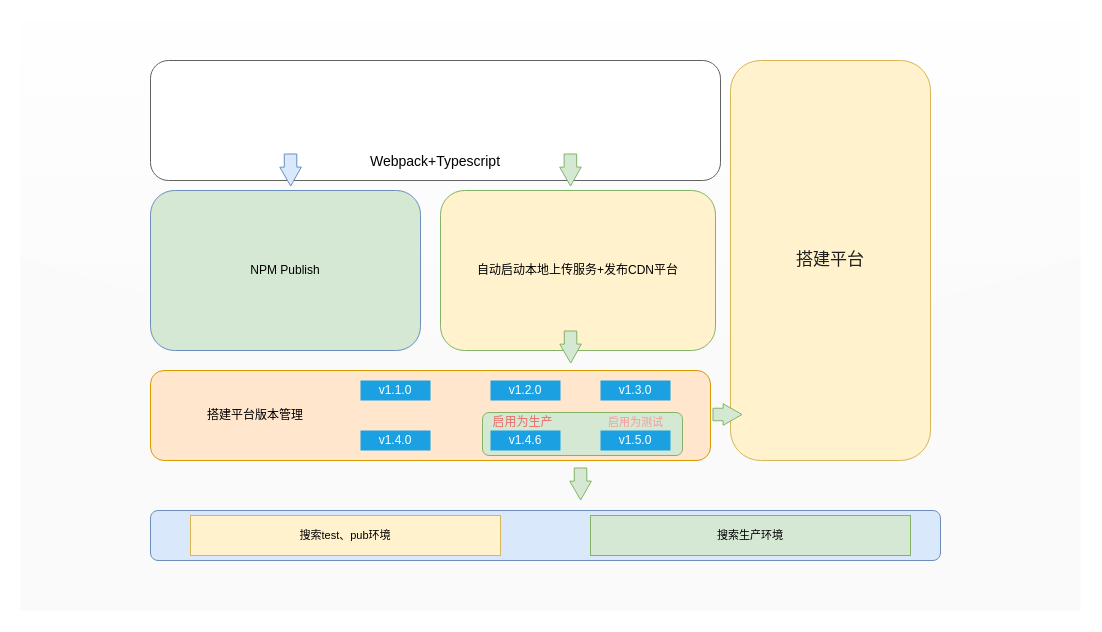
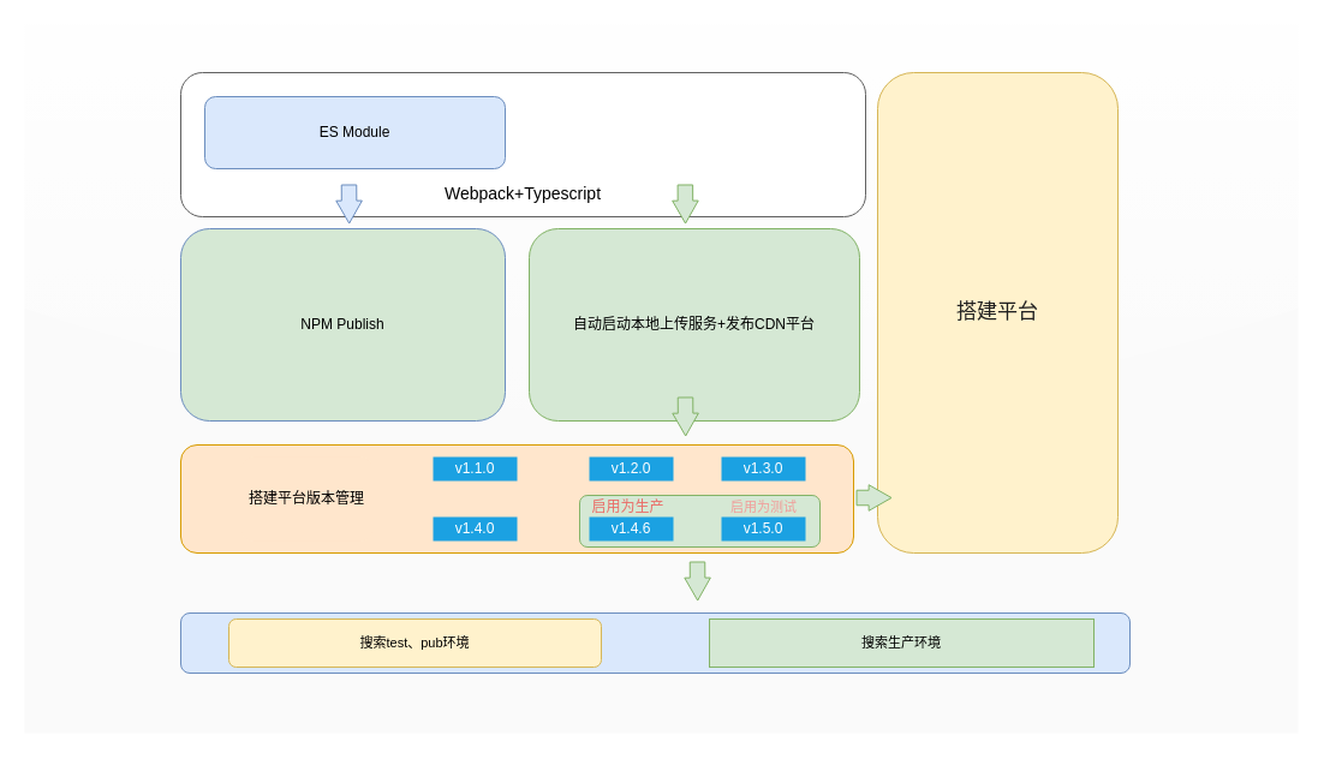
+ <mxCell id="5" value="ES Module" style="rounded=1;whiteSpace=wrap;html=1;fillColor=#dae8fc;strokeColor=#6c8ebf;" vertex="1" parent="4"><mxGeometry width="250.0" height="60" as="geometry" /></mxCell>
- <mxCell id="7" value="自动启动本地上传服务+发布CDN平台" style="rounded=1;whiteSpace=wrap;html=1;fillColor=#fff2cc;strokeColor=#82b366;" vertex="1" parent="1"><mxGeometry x="440" y="190" width="275" height="160" as="geometry" /></mxCell>
+ <mxCell id="7" value="自动启动本地上传服务+发布CDN平台" style="rounded=1;whiteSpace=wrap;html=1;fillColor=#d5e8d4;strokeColor=#82b366;" vertex="1" parent="1"><mxGeometry x="440" y="190" width="275" height="160" as="geometry" /></mxCell>
- <mxCell id="17" value="搜索test、pub环境" style="whiteSpace=wrap;html=1;labelBackgroundColor=none;strokeColor=#d6b656;fontSize=11;fillColor=#fff2cc;rounded=0;" vertex="1" parent="1"><mxGeometry x="190" y="515" width="310" height="40" as="geometry" /></mxCell>
+ <mxCell id="17" value="搜索test、pub环境" style="rounded=1;whiteSpace=wrap;html=1;labelBackgroundColor=none;strokeColor=#d6b656;fontSize=11;fillColor=#fff2cc;" vertex="1" parent="1"><mxGeometry x="190" y="515" width="310" height="40" as="geometry" /></mxCell>
